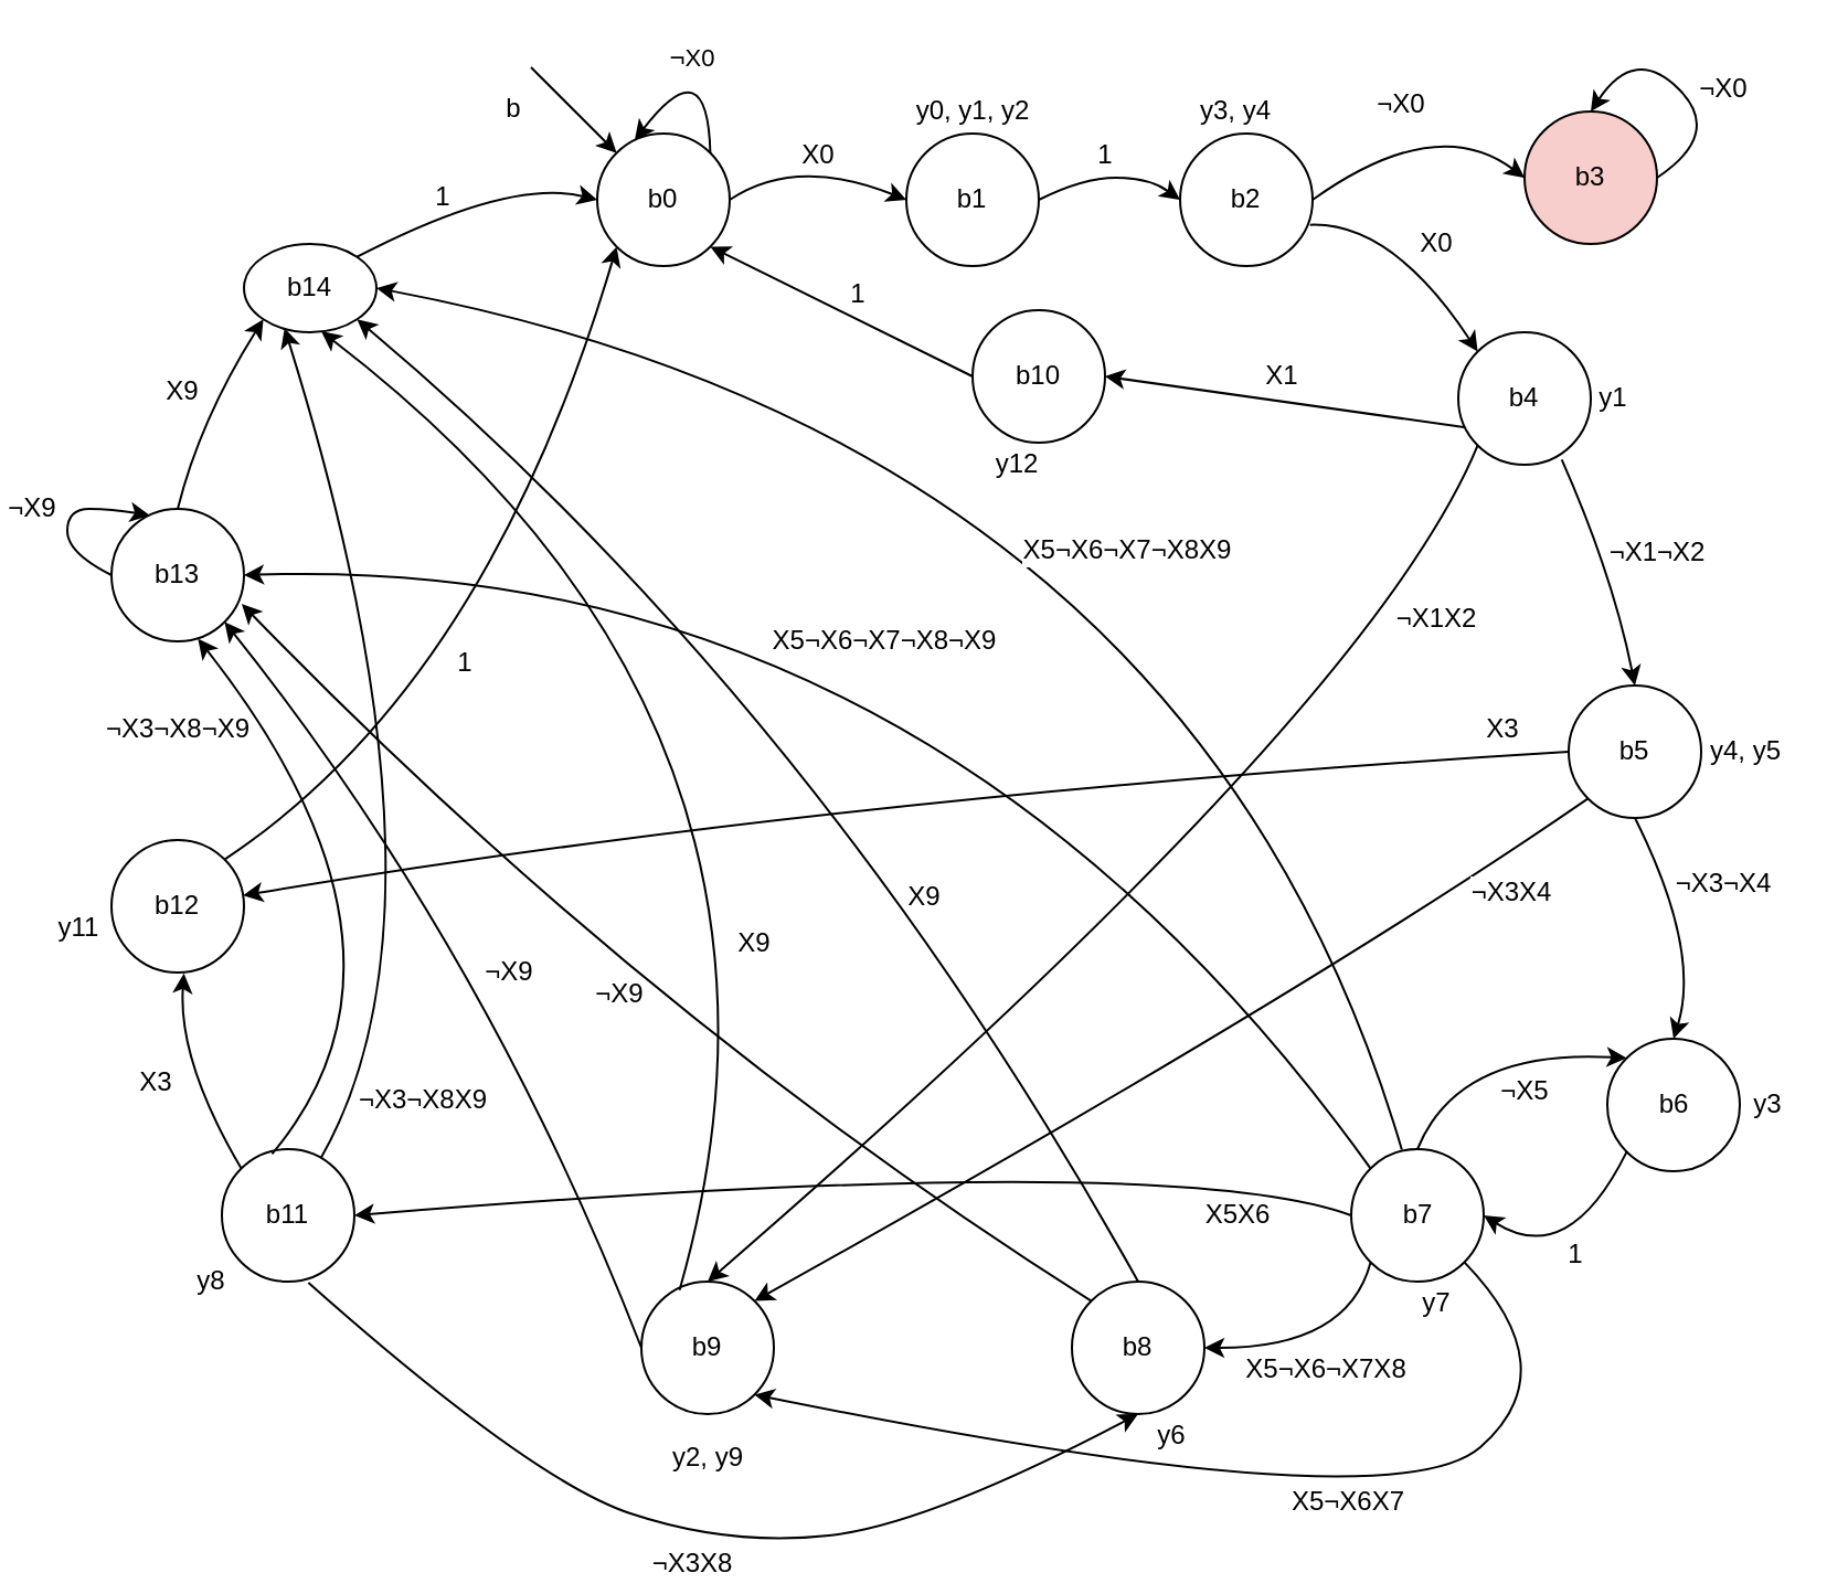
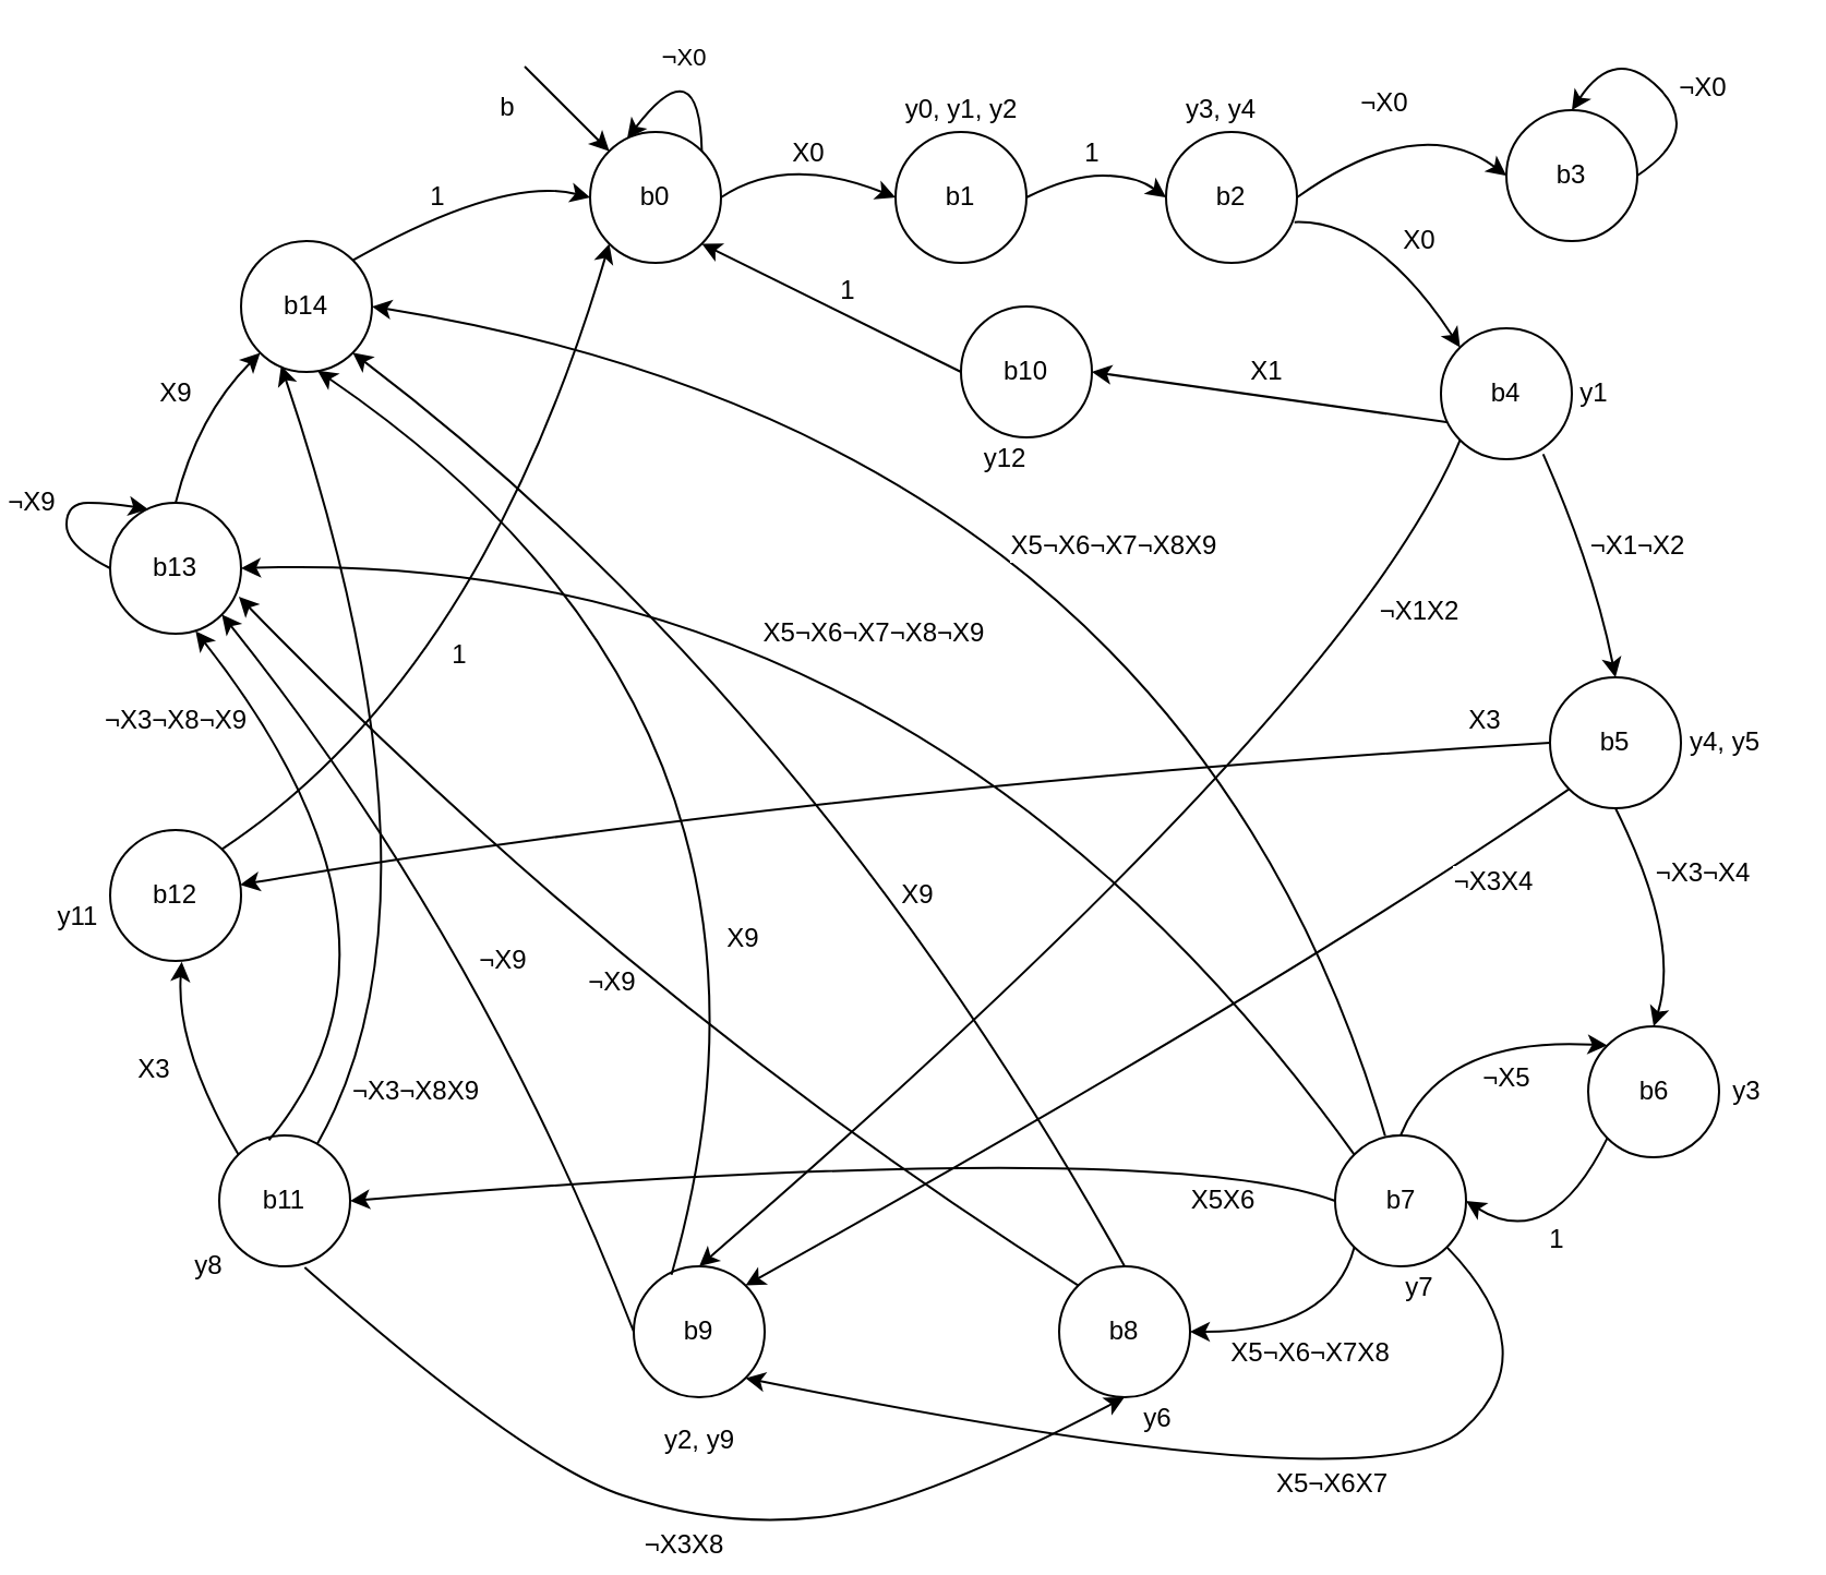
- <mxCell id="10" value="&lt;font style=&quot;font-size: 12px;&quot;&gt;b3&lt;/font&gt;" style="ellipse;whiteSpace=wrap;html=1;aspect=fixed;fontSize=12;fillColor=#f8cecc;" vertex="1" parent="1"><mxGeometry x="690" y="50" width="60" height="60" as="geometry" /></mxCell>
+ <mxCell id="10" value="&lt;font style=&quot;font-size: 12px;&quot;&gt;b3&lt;/font&gt;" style="ellipse;whiteSpace=wrap;html=1;aspect=fixed;fontSize=12;" vertex="1" parent="1"><mxGeometry x="690" y="50" width="60" height="60" as="geometry" /></mxCell>
- <mxCell id="36" value="&lt;font style=&quot;font-size: 12px;&quot;&gt;b14&lt;/font&gt;" style="ellipse;whiteSpace=wrap;html=1;aspect=fixed;fontSize=12;" vertex="1" parent="1"><mxGeometry x="110" y="110" width="60" height="40" as="geometry" /></mxCell>
+ <mxCell id="36" value="&lt;font style=&quot;font-size: 12px;&quot;&gt;b14&lt;/font&gt;" style="ellipse;whiteSpace=wrap;html=1;aspect=fixed;fontSize=12;" vertex="1" parent="1"><mxGeometry x="110" y="110" width="60" height="60" as="geometry" /></mxCell>
